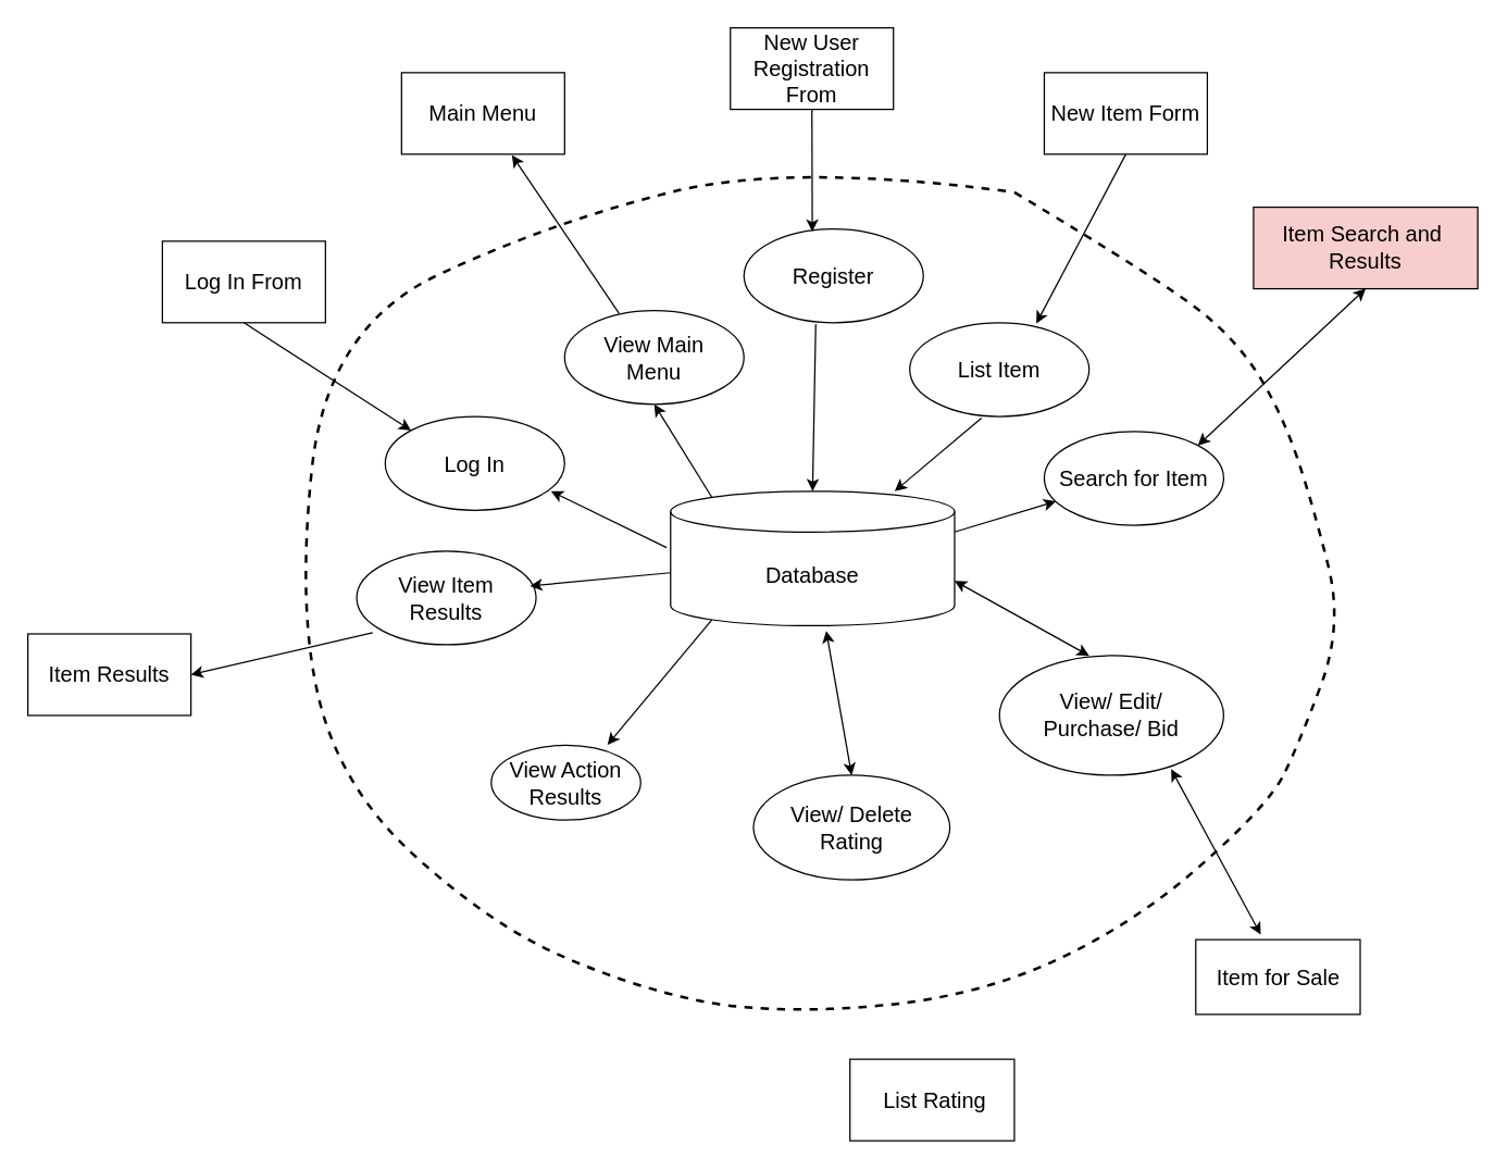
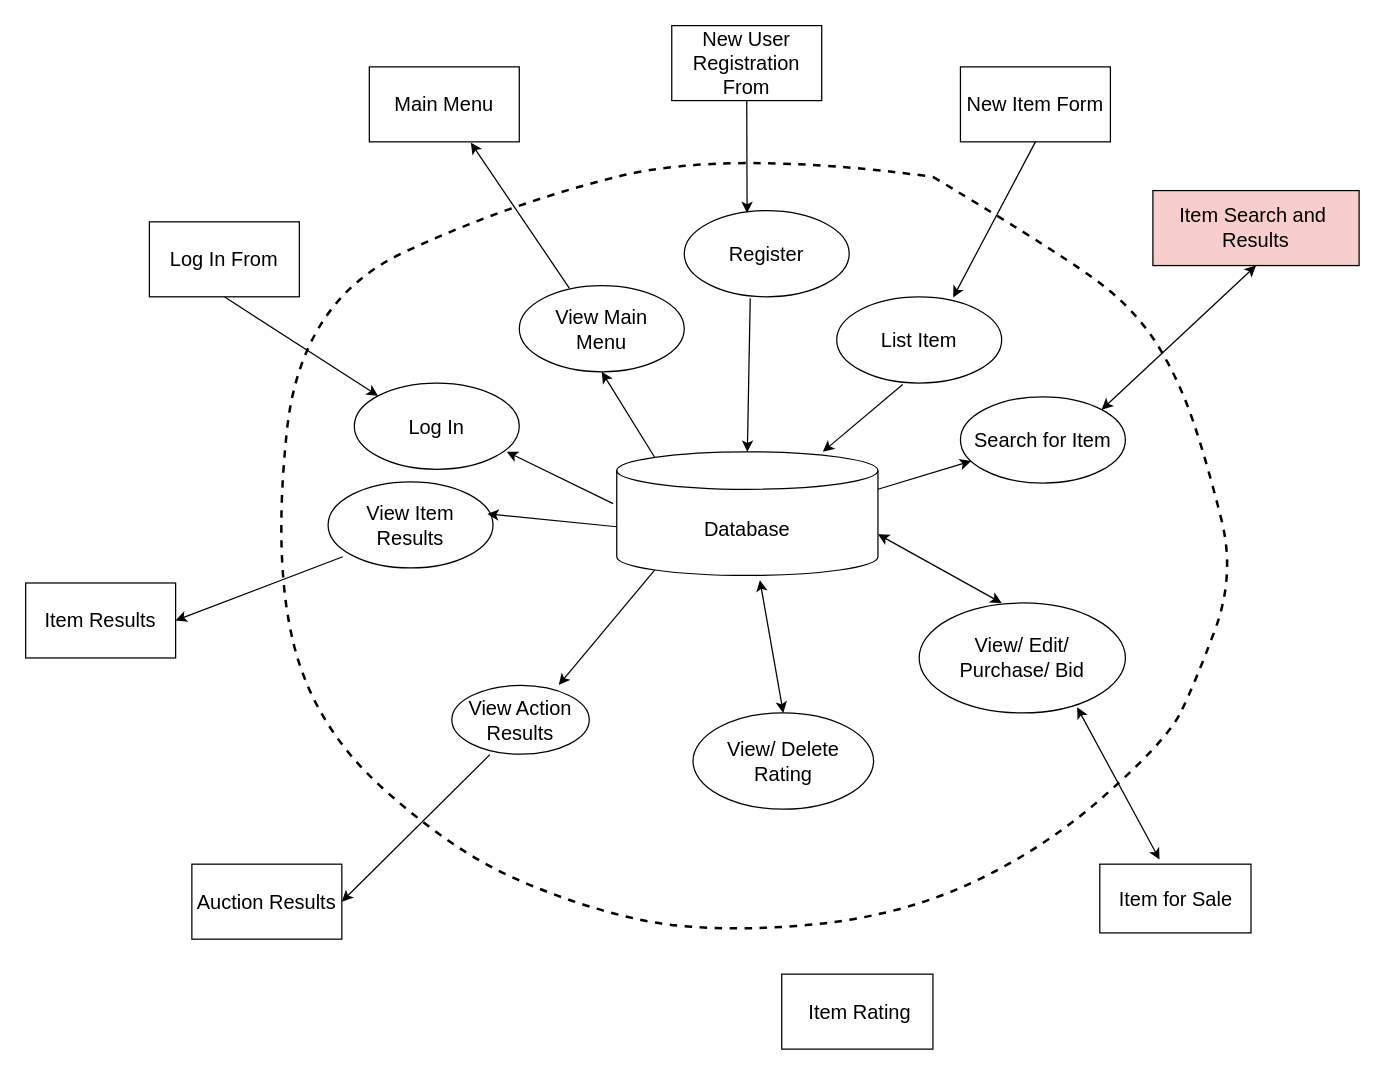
- <mxCell id="30" value="&lt;span style=&quot;font-size: 16px;&quot;&gt;View Item &lt;br&gt;Results&lt;/span&gt;" style="ellipse;whiteSpace=wrap;html=1;" vertex="1" parent="1"><mxGeometry x="262" y="405" width="132" height="69" as="geometry" /></mxCell>
+ <mxCell id="30" value="&lt;span style=&quot;font-size: 16px;&quot;&gt;View Item &lt;br&gt;Results&lt;/span&gt;" style="ellipse;whiteSpace=wrap;html=1;" vertex="1" parent="1"><mxGeometry x="262" y="385" width="132" height="69" as="geometry" /></mxCell>
+ <mxCell id="37" value="" style="endArrow=classic;html=1;rounded=0;entryX=1;entryY=0.5;entryDx=0;entryDy=0;exitX=0.277;exitY=1.007;exitDx=0;exitDy=0;exitPerimeter=0;labelBackgroundColor=#fa8a3e;labelBorderColor=#fa8a3e;" edge="1" parent="1" source="34" target="36"><mxGeometry width="50" height="50" relative="1" as="geometry"><mxPoint x="438" y="678" as="sourcePoint" /><mxPoint x="339" y="573" as="targetPoint" /></mxGeometry></mxCell>
+ <mxCell id="36" value="Auction Results" style="rounded=0;whiteSpace=wrap;html=1;fontSize=16;" vertex="1" parent="1"><mxGeometry x="153" y="691" width="120" height="60" as="geometry" /></mxCell>
- <mxCell id="28" value="&amp;nbsp;List Rating" style="rounded=0;whiteSpace=wrap;html=1;fontSize=16;labelBackgroundColor=none;" vertex="1" parent="1"><mxGeometry x="625" y="779" width="121" height="60" as="geometry" /></mxCell>
+ <mxCell id="28" value="&amp;nbsp;Item Rating" style="rounded=0;whiteSpace=wrap;html=1;fontSize=16;labelBackgroundColor=none;" vertex="1" parent="1"><mxGeometry x="625" y="779" width="121" height="60" as="geometry" /></mxCell>
